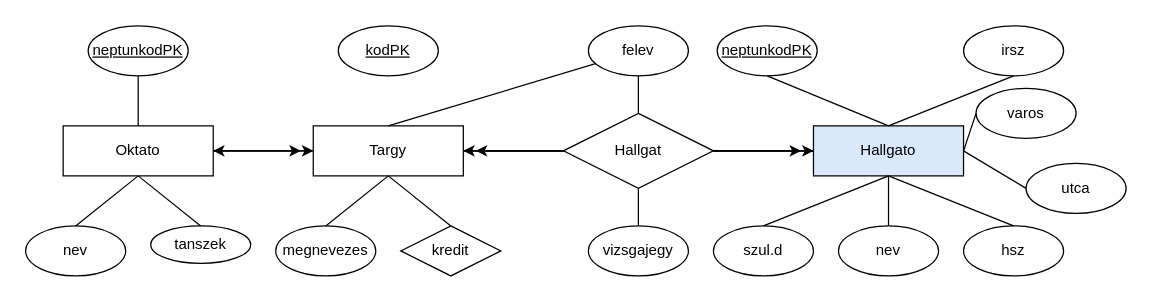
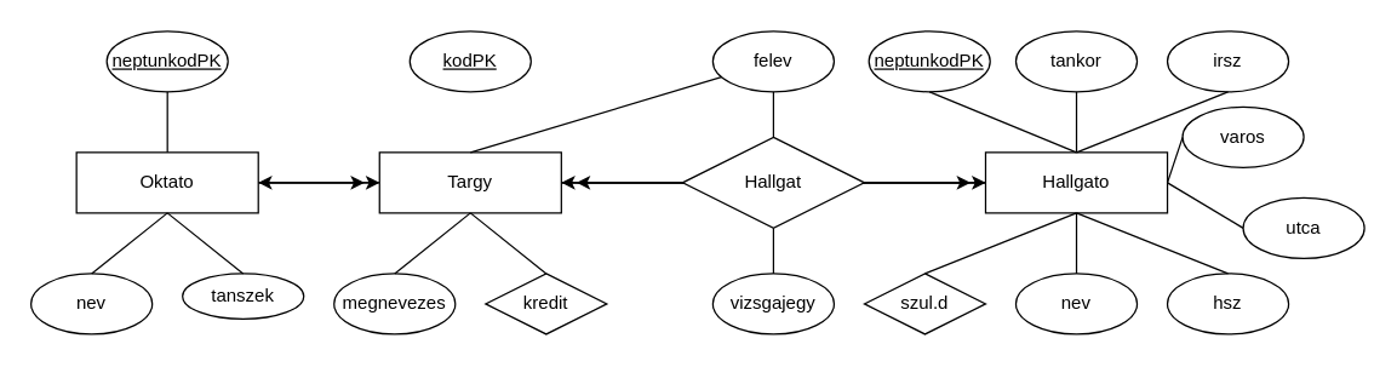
+ <mxCell id="30" value="tankor" style="ellipse;whiteSpace=wrap;html=1;align=center;" vertex="1" parent="1"><mxGeometry x="670" y="20" width="80" height="40" as="geometry" /></mxCell>
+ <mxCell id="37" value="" style="endArrow=none;html=1;rounded=0;exitX=0.5;exitY=0;exitDx=0;exitDy=0;entryX=0.5;entryY=1;entryDx=0;entryDy=0;" edge="1" parent="1" source="4" target="30"><mxGeometry relative="1" as="geometry"><mxPoint x="850" y="180" as="sourcePoint" /><mxPoint x="800" y="150" as="targetPoint" /></mxGeometry></mxCell>
- <mxCell id="4" value="Hallgato" style="whiteSpace=wrap;html=1;align=center;fillColor=#dae8fc;" vertex="1" parent="1"><mxGeometry x="650" y="100" width="120" height="40" as="geometry" /></mxCell>
+ <mxCell id="4" value="Hallgato" style="whiteSpace=wrap;html=1;align=center;" vertex="1" parent="1"><mxGeometry x="650" y="100" width="120" height="40" as="geometry" /></mxCell>
- <mxCell id="29" value="szul.d" style="ellipse;whiteSpace=wrap;html=1;align=center;" vertex="1" parent="1"><mxGeometry x="570" y="180" width="80" height="40" as="geometry" /></mxCell>
+ <mxCell id="29" value="szul.d" style="rhombus;whiteSpace=wrap;html=1;align=center;" vertex="1" parent="1"><mxGeometry x="570" y="180" width="80" height="40" as="geometry" /></mxCell>
